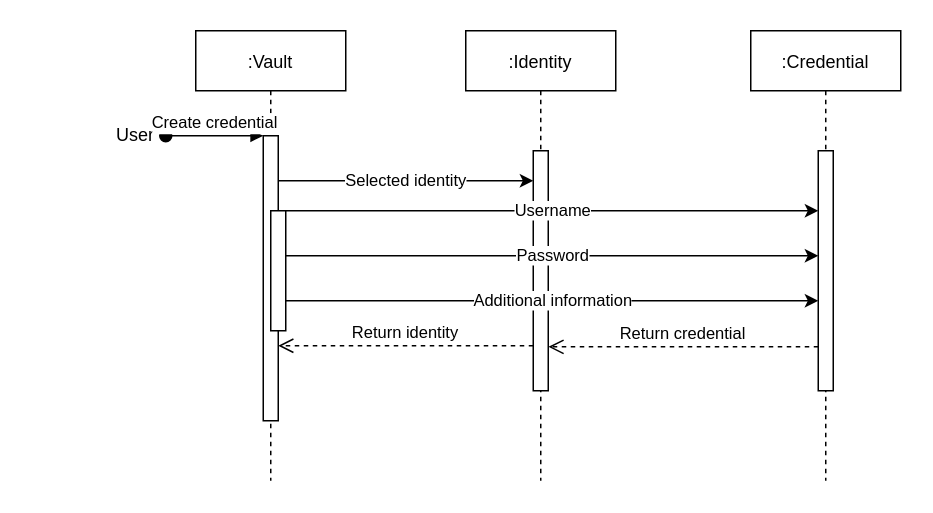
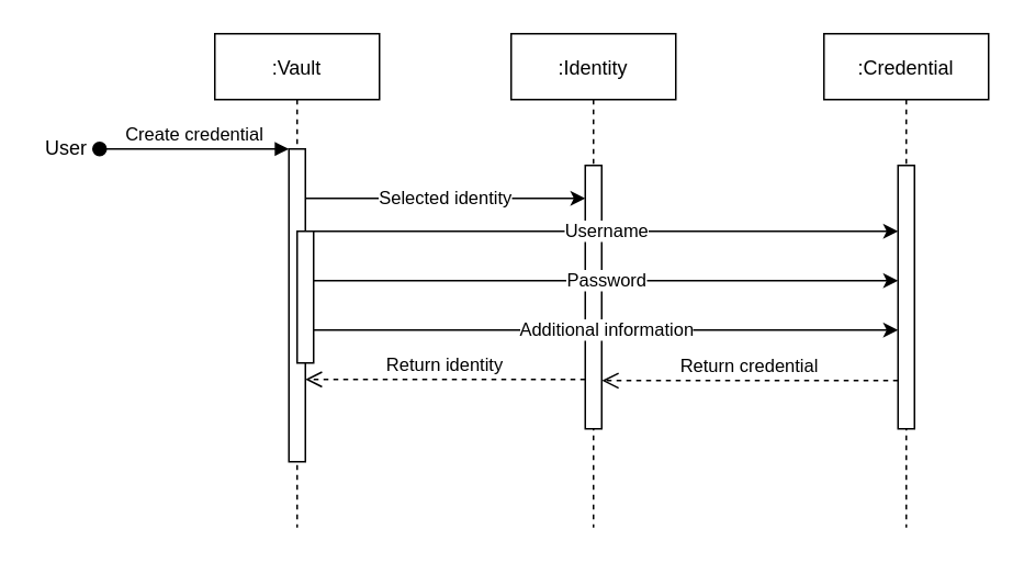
- <mxCell id="10" value="User" style="text;html=1;strokeColor=none;fillColor=none;align=center;verticalAlign=middle;whiteSpace=wrap;rounded=0;" parent="1" vertex="1"><mxGeometry x="70" y="80" width="40" height="20" as="geometry" /></mxCell>
+ <mxCell id="10" value="User" style="text;html=1;strokeColor=none;fillColor=none;align=center;verticalAlign=middle;whiteSpace=wrap;rounded=0;" parent="1" vertex="1"><mxGeometry x="20" y="80" width="40" height="20" as="geometry" /></mxCell>
